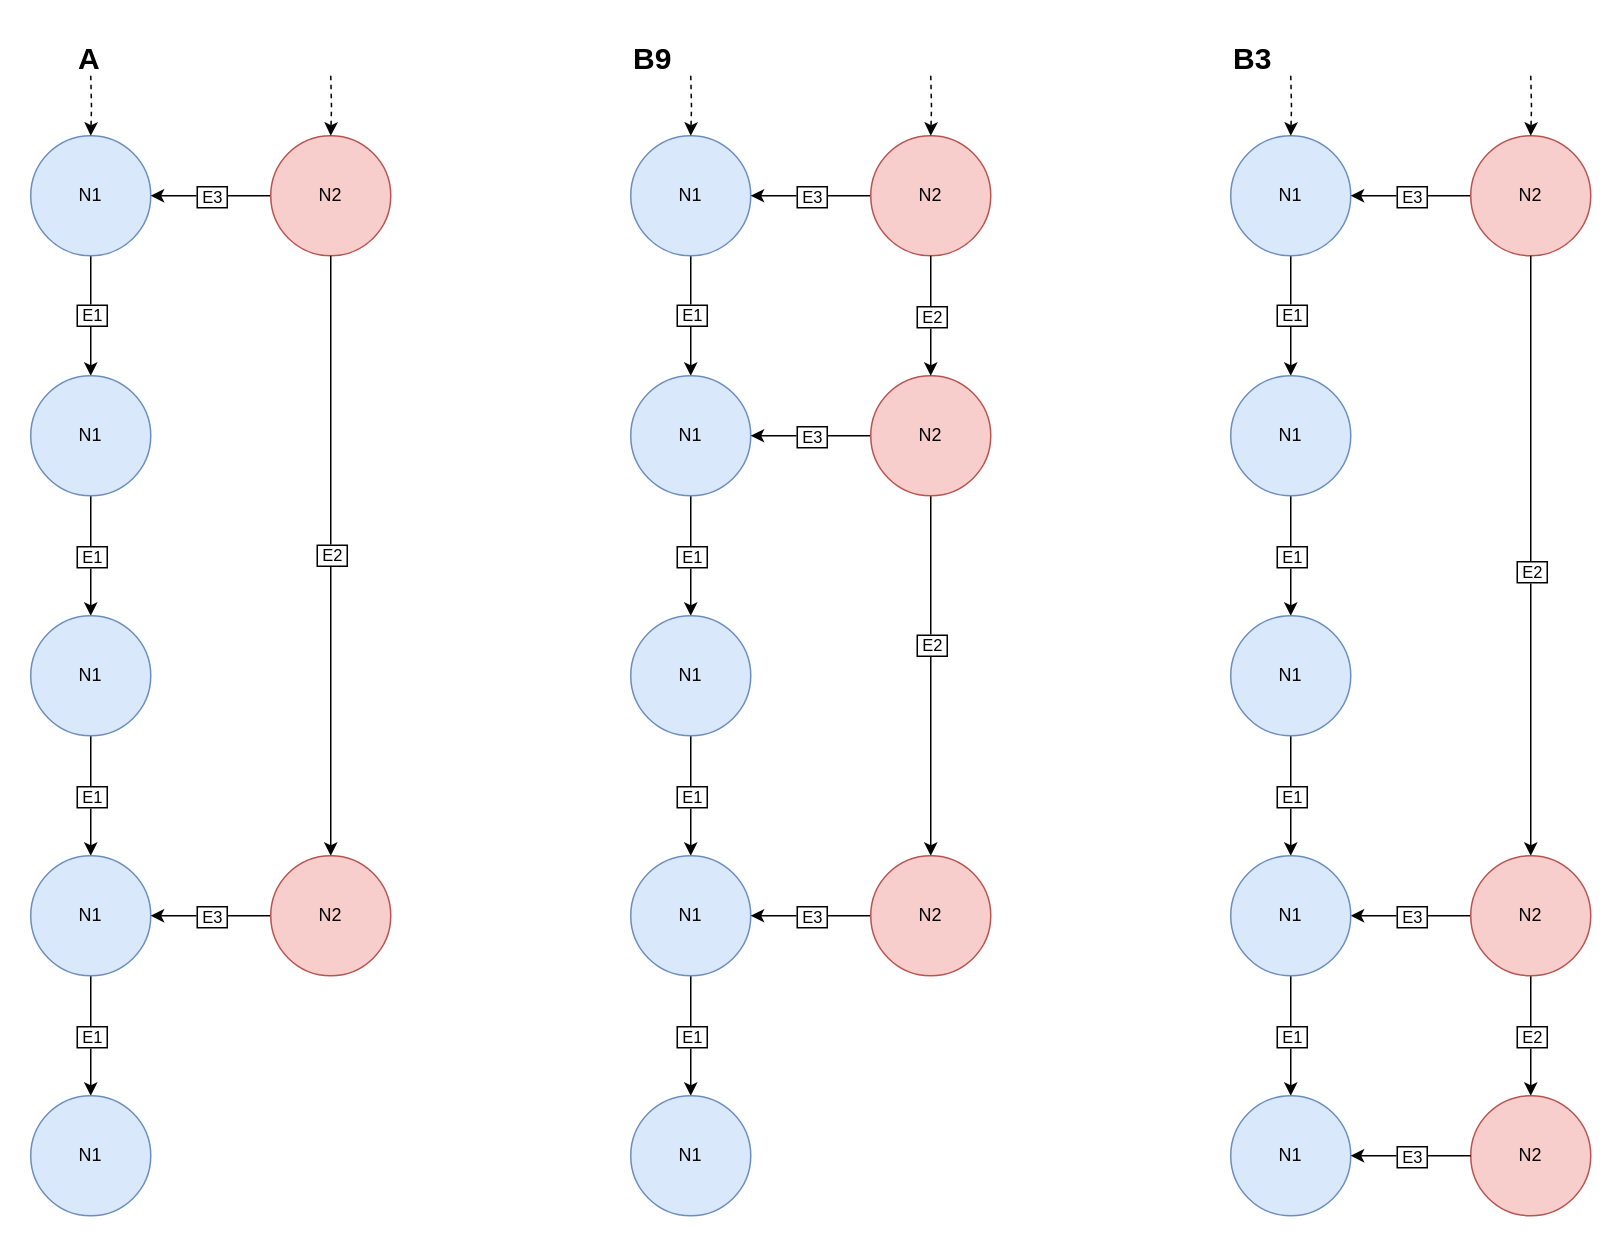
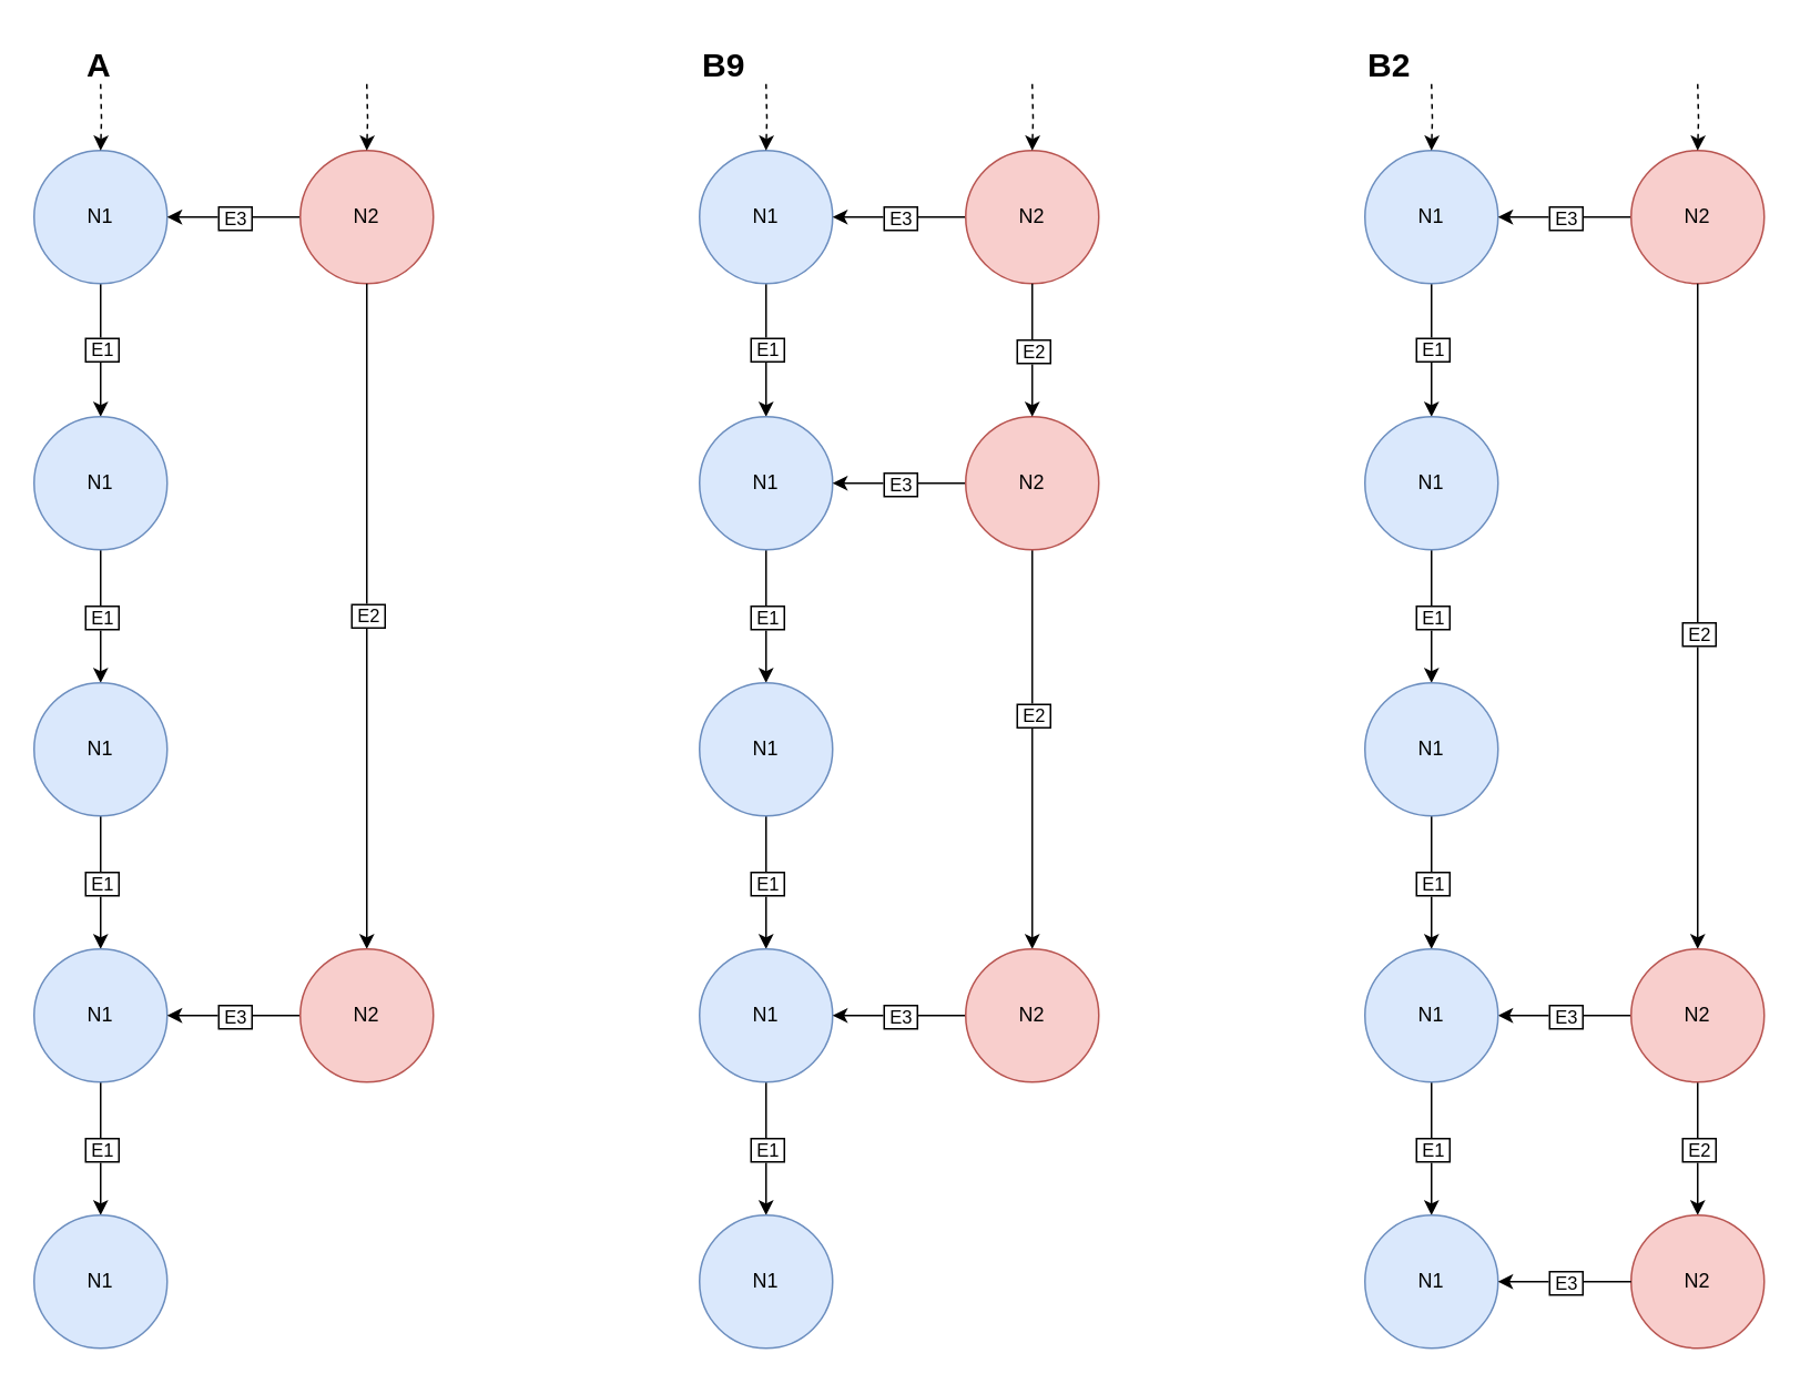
- <mxCell id="74" value="B3" style="text;html=1;strokeColor=none;fillColor=none;align=left;verticalAlign=top;whiteSpace=wrap;rounded=0;dashed=1;fontStyle=1;fontSize=20;" vertex="1" parent="1"><mxGeometry x="820" y="20" width="30" height="30" as="geometry" /></mxCell>
+ <mxCell id="74" value="B2" style="text;html=1;strokeColor=none;fillColor=none;align=left;verticalAlign=top;whiteSpace=wrap;rounded=0;dashed=1;fontStyle=1;fontSize=20;" vertex="1" parent="1"><mxGeometry x="820" y="20" width="30" height="30" as="geometry" /></mxCell>
